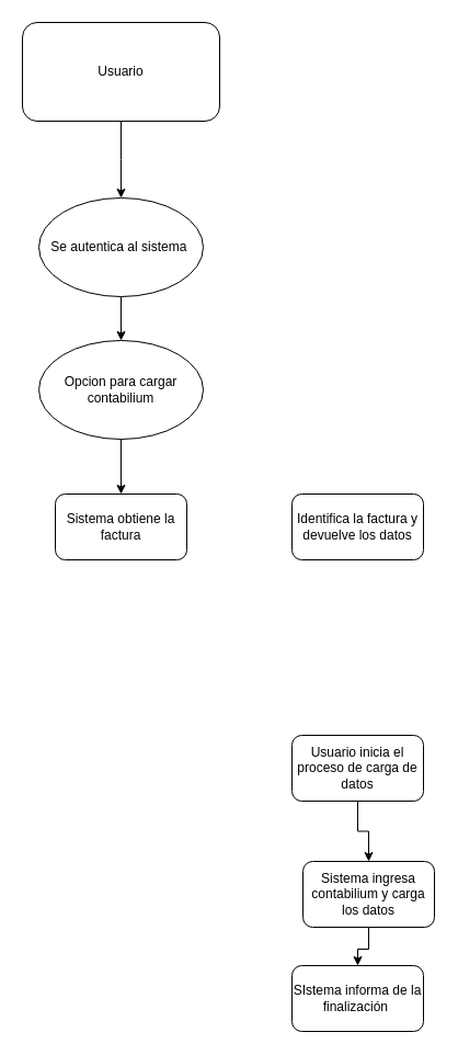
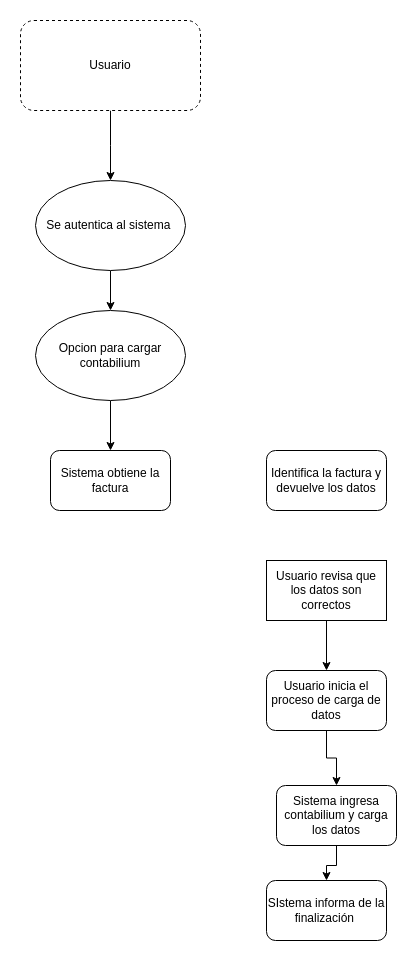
- <mxCell id="3" value="Usuario" style="rounded=1;whiteSpace=wrap;html=1;" vertex="1" parent="1"><mxGeometry x="20" y="20" width="180" height="90" as="geometry" /></mxCell>
+ <mxCell id="3" value="Usuario" style="rounded=1;whiteSpace=wrap;html=1;dashed=1;" vertex="1" parent="1"><mxGeometry x="20" y="20" width="180" height="90" as="geometry" /></mxCell>
+ <mxCell id="11" value="Usuario revisa que los datos son correctos" style="rounded=0;whiteSpace=wrap;html=1;" vertex="1" parent="1"><mxGeometry x="266" y="560" width="120" height="60" as="geometry" /></mxCell>
+ <mxCell id="10" style="edgeStyle=orthogonalEdgeStyle;rounded=0;orthogonalLoop=1;jettySize=auto;html=1;exitX=0.5;exitY=1;exitDx=0;exitDy=0;entryX=0.5;entryY=0;entryDx=0;entryDy=0;" edge="1" parent="1" source="11" target="13"><mxGeometry relative="1" as="geometry" /></mxCell>
